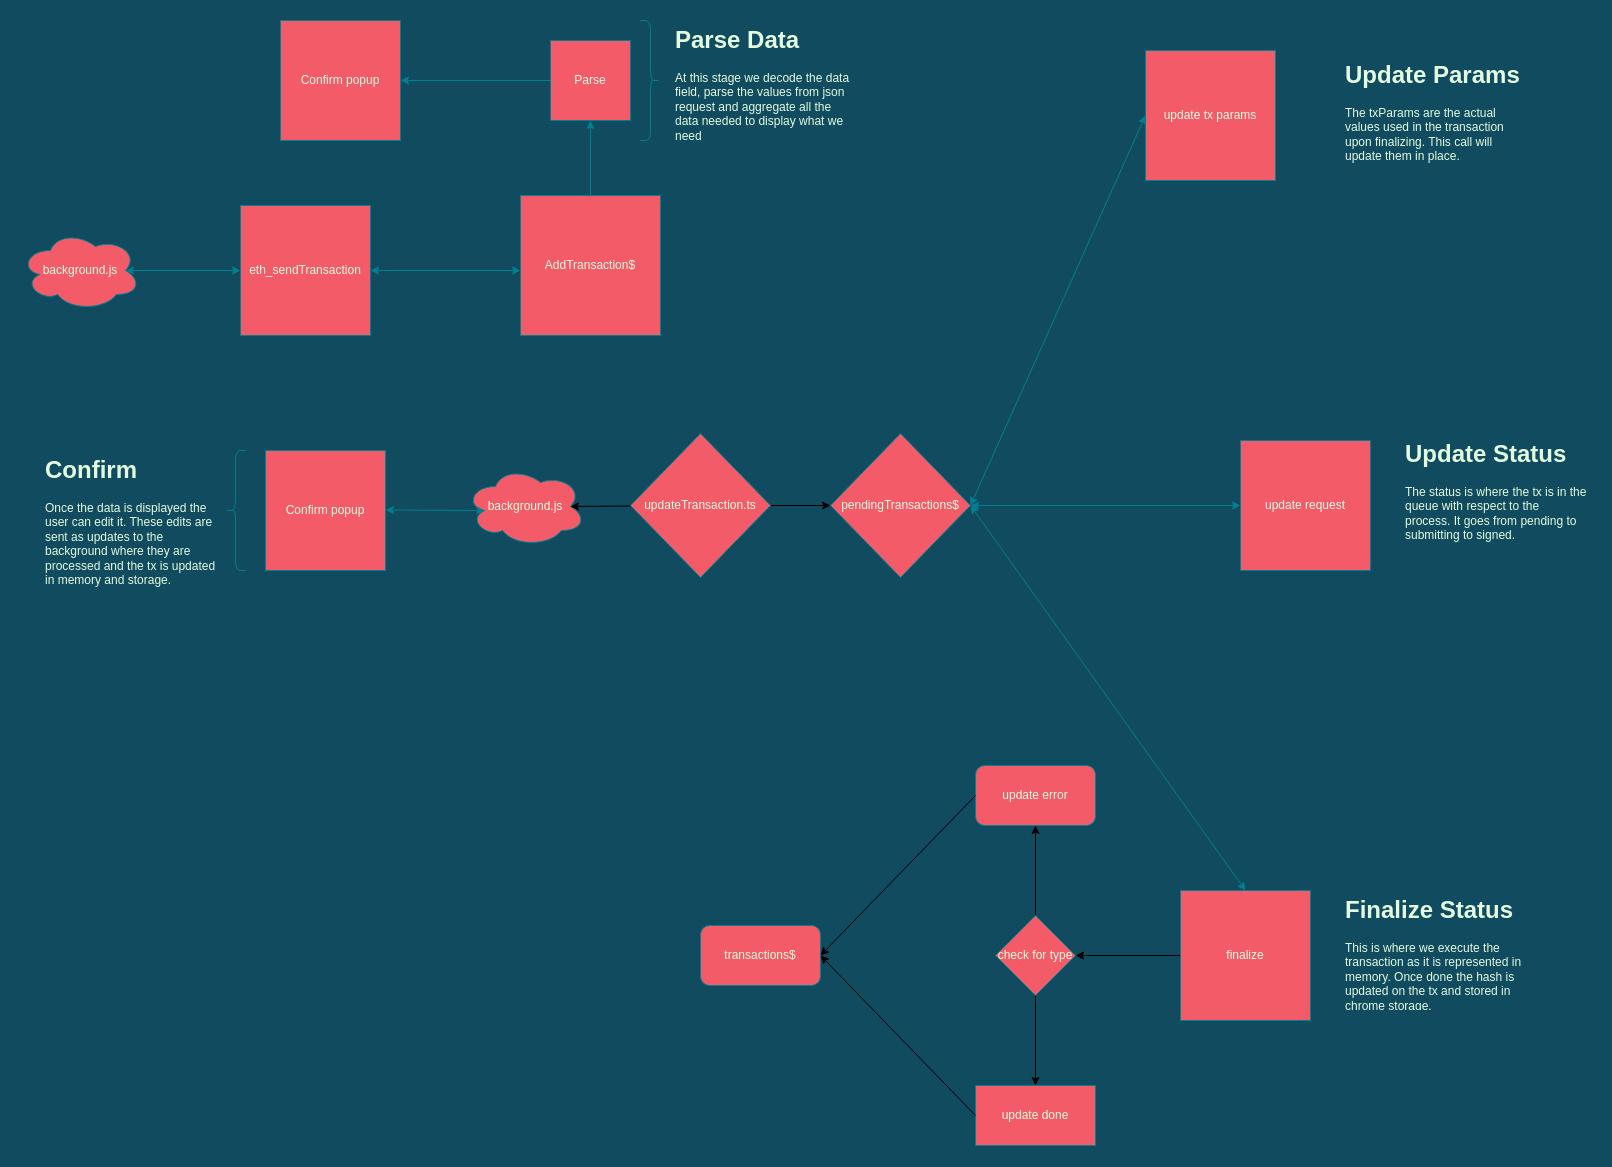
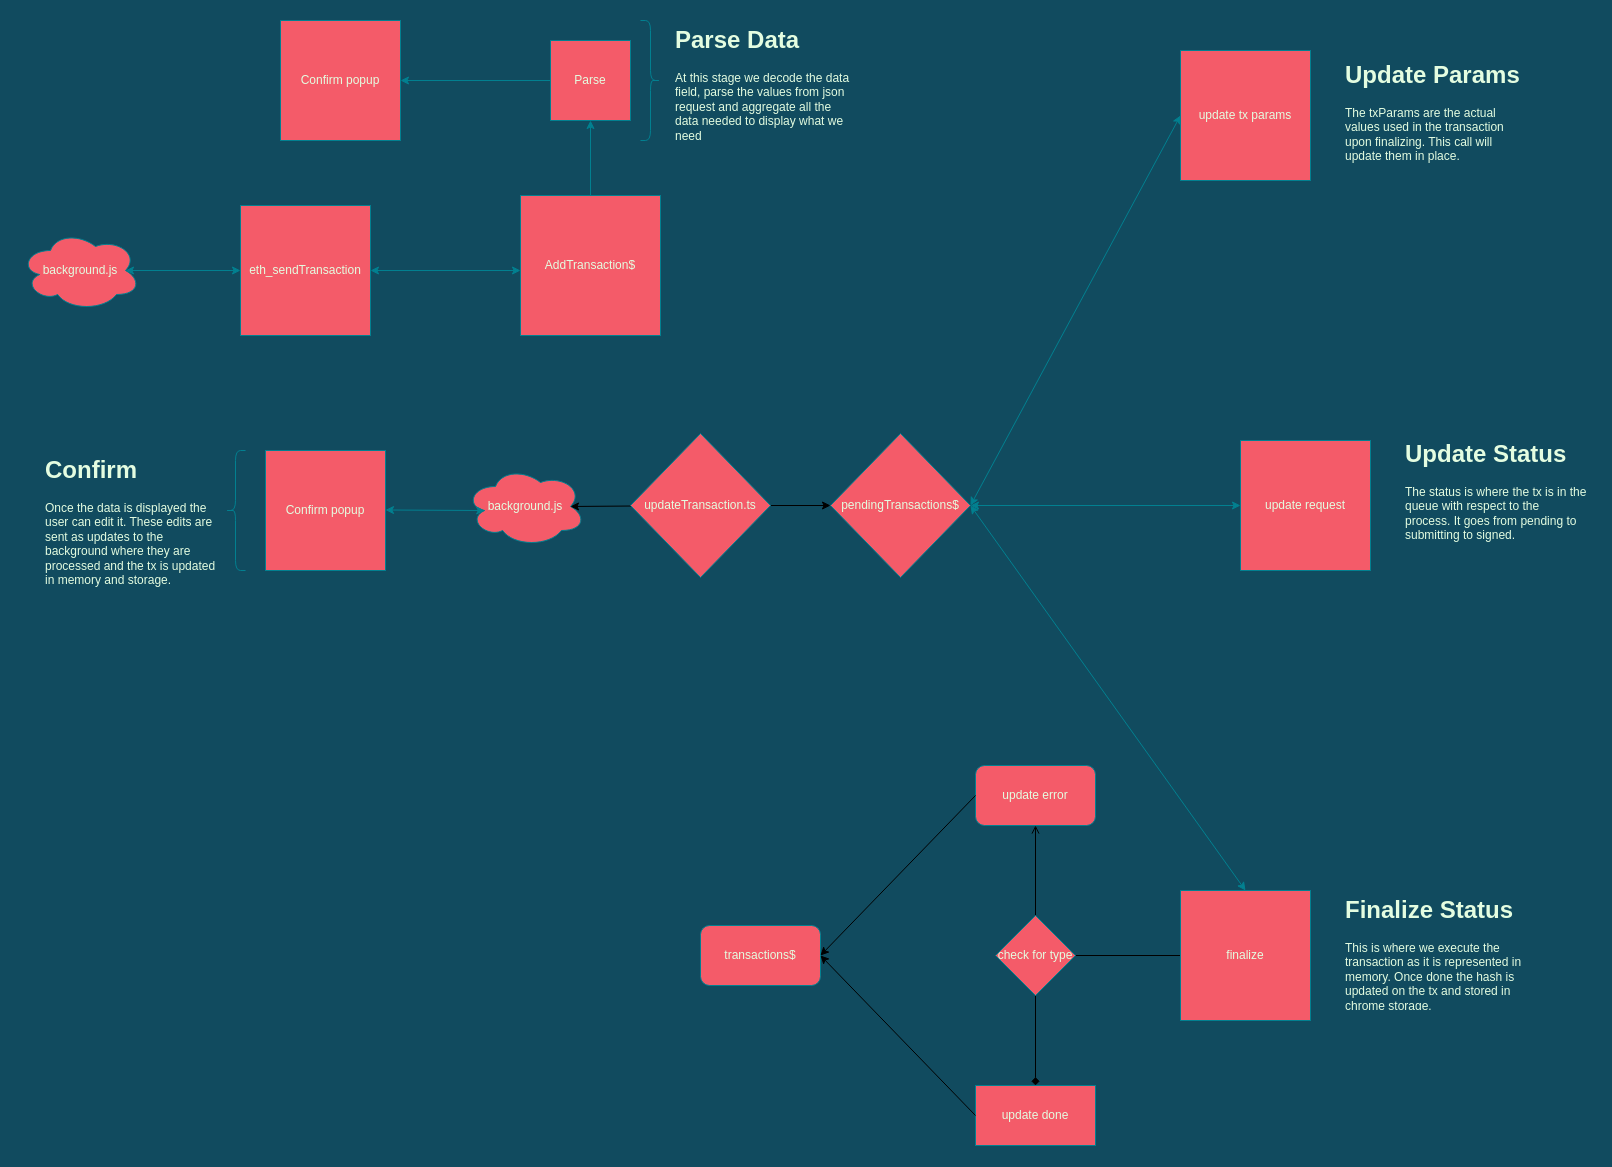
- <mxCell id="22" value="update tx params" style="whiteSpace=wrap;html=1;aspect=fixed;fillColor=#F45B69;strokeColor=#028090;fontColor=#E4FDE1;" parent="1" vertex="1"><mxGeometry x="1145" y="50" width="130" height="130" as="geometry" /></mxCell>
+ <mxCell id="22" value="update tx params" style="whiteSpace=wrap;html=1;aspect=fixed;fillColor=#F45B69;strokeColor=#028090;fontColor=#E4FDE1;" parent="1" vertex="1"><mxGeometry x="1180" y="50" width="130" height="130" as="geometry" /></mxCell>
- <mxCell id="32" value="" style="edgeStyle=none;html=1;" edge="1" parent="1" source="34" target="35"><mxGeometry relative="1" as="geometry" /></mxCell>
+ <mxCell id="32" value="" style="edgeStyle=none;html=1;endArrow=open;" edge="1" parent="1" source="34" target="35"><mxGeometry relative="1" as="geometry" /></mxCell>
- <mxCell id="24" value="" style="edgeStyle=none;html=1;" edge="1" parent="1" source="25" target="34"><mxGeometry relative="1" as="geometry" /></mxCell>
+ <mxCell id="24" value="" style="edgeStyle=none;html=1;endArrow=none;" edge="1" parent="1" source="25" target="34"><mxGeometry relative="1" as="geometry" /></mxCell>
- <mxCell id="33" value="" style="edgeStyle=none;html=1;" edge="1" parent="1" source="34" target="36"><mxGeometry relative="1" as="geometry" /></mxCell>
+ <mxCell id="33" value="" style="edgeStyle=none;html=1;endArrow=diamond;" edge="1" parent="1" source="34" target="36"><mxGeometry relative="1" as="geometry" /></mxCell>
